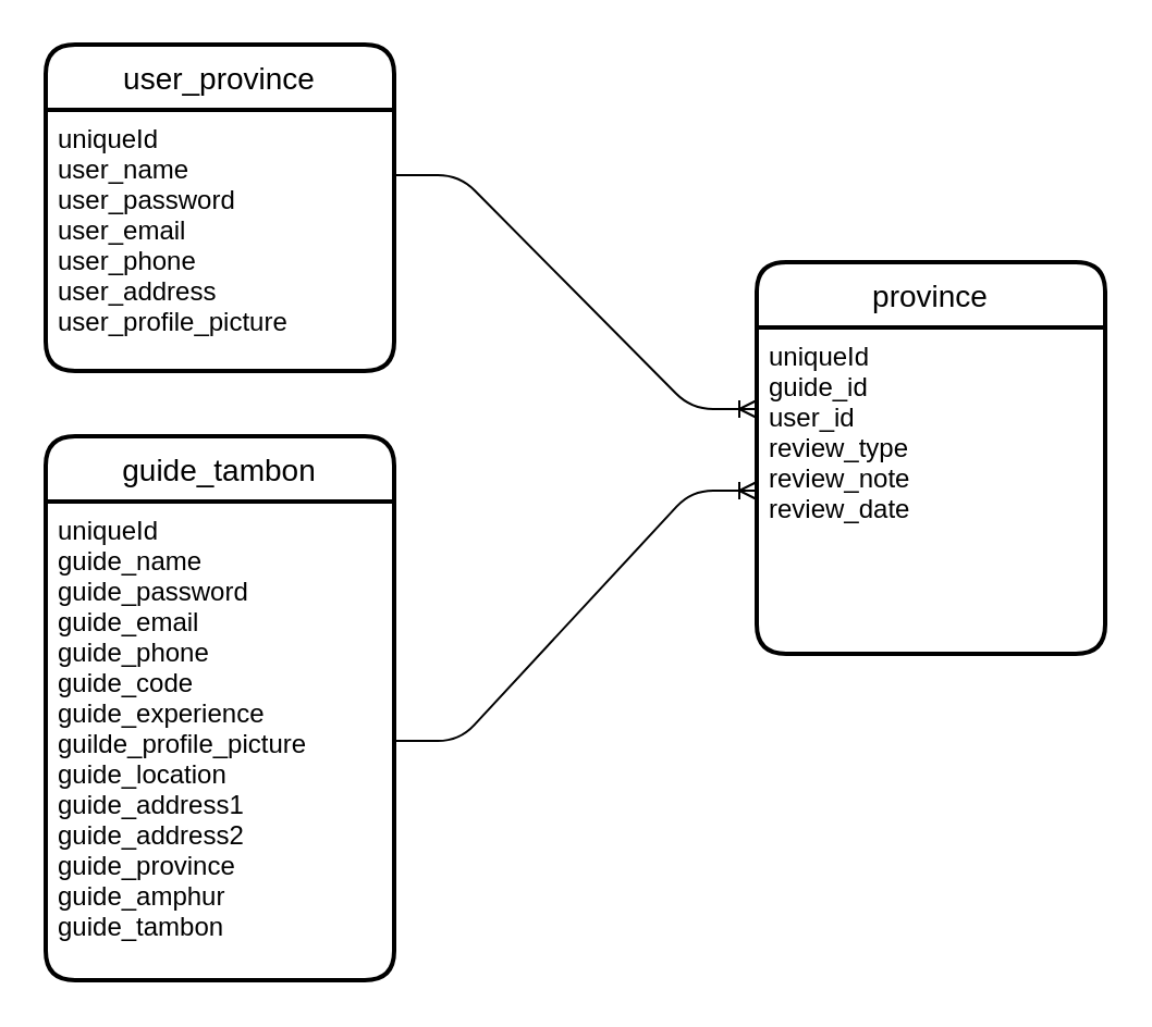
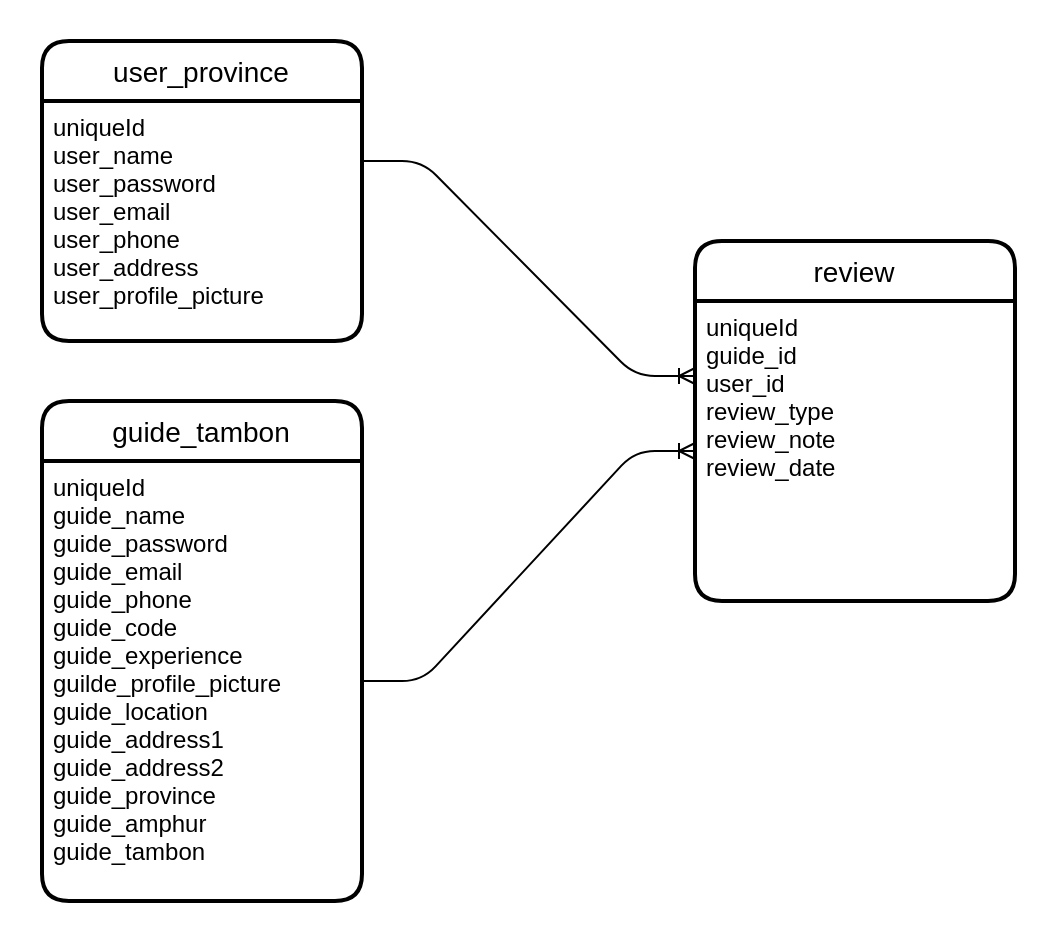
- <mxCell id="6" value="province" style="swimlane;childLayout=stackLayout;horizontal=1;startSize=30;horizontalStack=0;rounded=1;fontSize=14;fontStyle=0;strokeWidth=2;resizeParent=0;resizeLast=1;shadow=0;dashed=0;align=center;" vertex="1" parent="1"><mxGeometry x="347" y="120" width="160" height="180" as="geometry" /></mxCell>
+ <mxCell id="6" value="review" style="swimlane;childLayout=stackLayout;horizontal=1;startSize=30;horizontalStack=0;rounded=1;fontSize=14;fontStyle=0;strokeWidth=2;resizeParent=0;resizeLast=1;shadow=0;dashed=0;align=center;" vertex="1" parent="1"><mxGeometry x="347" y="120" width="160" height="180" as="geometry" /></mxCell>
